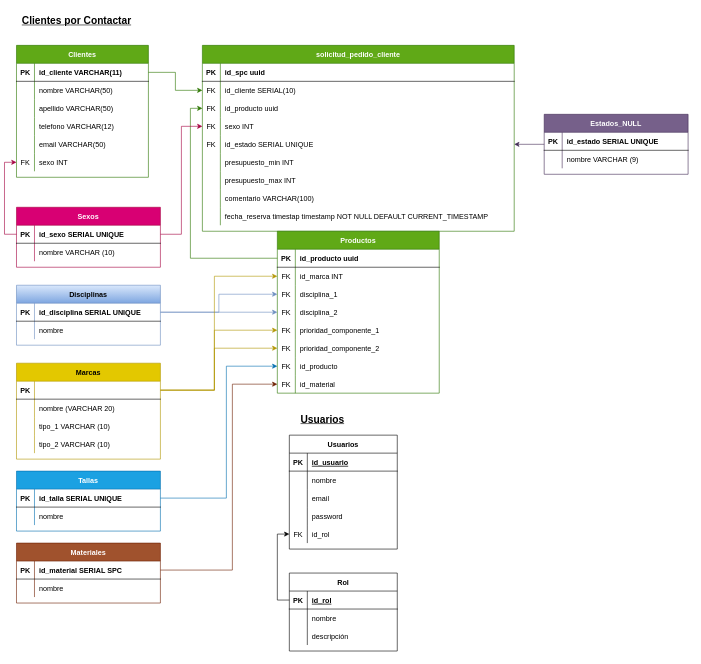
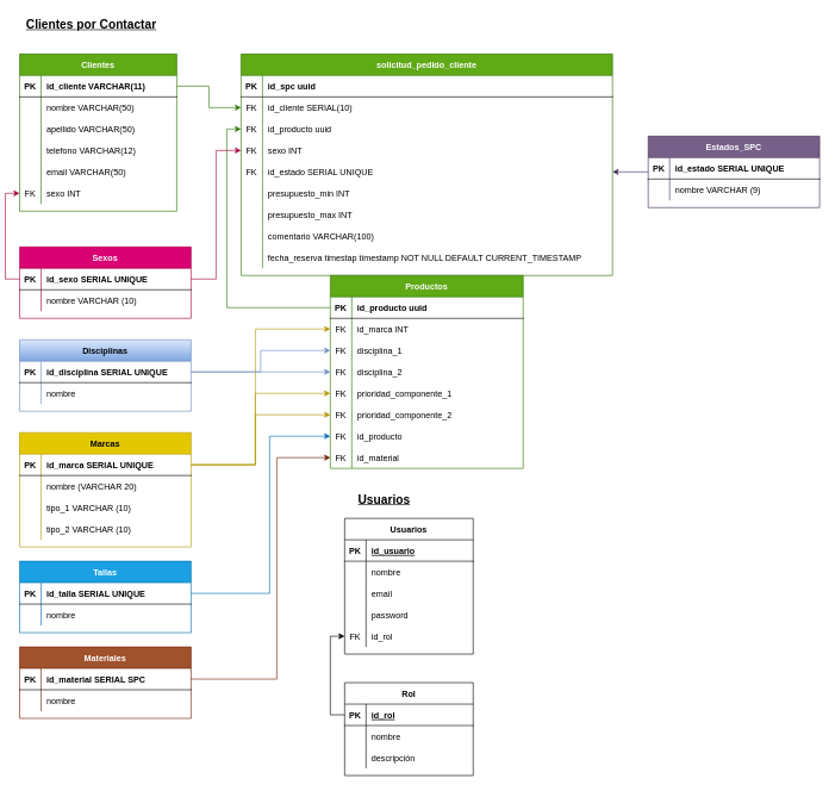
- <mxCell id="156" value="Estados_NULL" style="shape=table;startSize=30;container=1;collapsible=1;childLayout=tableLayout;fixedRows=1;rowLines=0;fontStyle=1;align=center;resizeLast=1;fillColor=#76608a;fontColor=#ffffff;strokeColor=#432D57;" parent="1" vertex="1"><mxGeometry x="900" y="190" width="240" height="100" as="geometry" /></mxCell>
+ <mxCell id="156" value="Estados_SPC" style="shape=table;startSize=30;container=1;collapsible=1;childLayout=tableLayout;fixedRows=1;rowLines=0;fontStyle=1;align=center;resizeLast=1;fillColor=#76608a;fontColor=#ffffff;strokeColor=#432D57;" parent="1" vertex="1"><mxGeometry x="900" y="190" width="240" height="100" as="geometry" /></mxCell>
+ <mxCell id="78" value="id_marca SERIAL UNIQUE" style="shape=partialRectangle;connectable=0;fillColor=none;top=0;left=0;bottom=0;right=0;align=left;spacingLeft=6;fontStyle=1;overflow=hidden;" parent="76" vertex="1"><mxGeometry x="30" width="210" height="30" as="geometry"><mxRectangle width="210" height="30" as="alternateBounds" /></mxGeometry></mxCell>
